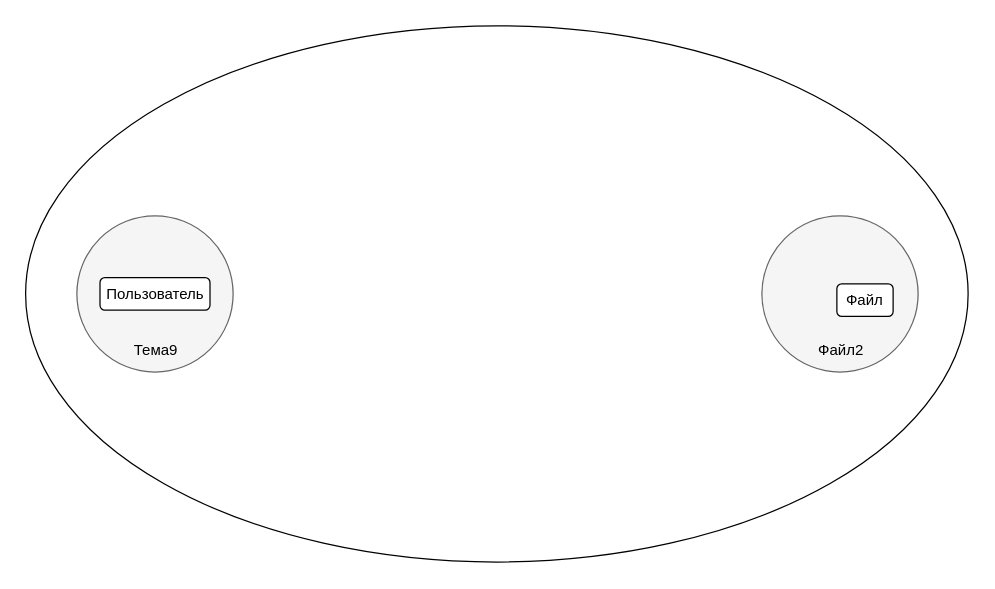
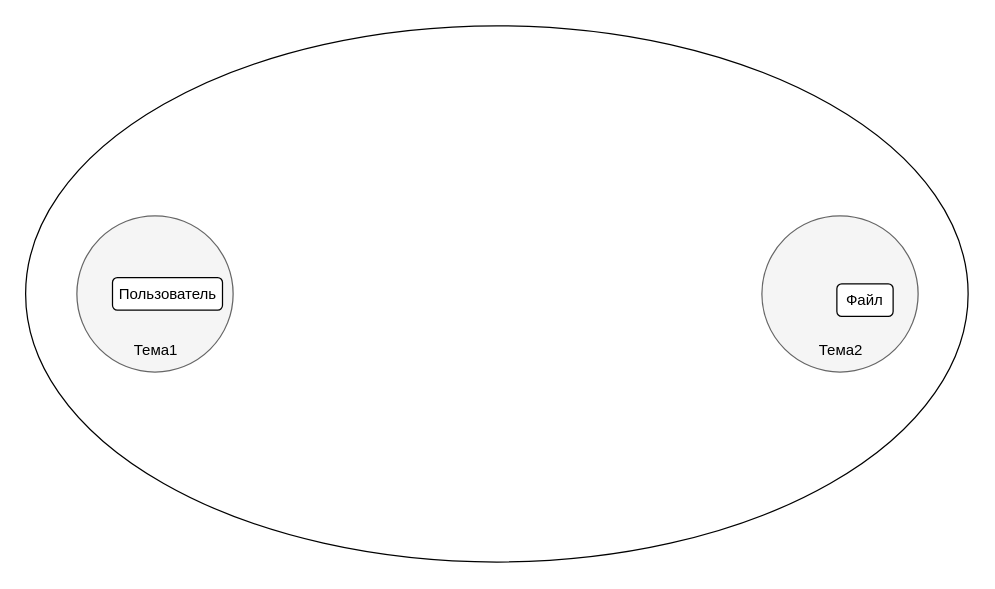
- <mxCell id="5" value="Пользователь" style="rounded=1;whiteSpace=wrap;html=1;" vertex="1" parent="2"><mxGeometry x="59.5" y="201.5" width="88" height="26" as="geometry" /></mxCell>
+ <mxCell id="5" value="Пользователь" style="rounded=1;whiteSpace=wrap;html=1;" vertex="1" parent="2"><mxGeometry x="69.5" y="201.5" width="88" height="26" as="geometry" /></mxCell>
- <mxCell id="4" value="Тема9" style="text;html=1;align=center;verticalAlign=middle;resizable=0;points=[];autosize=1;" vertex="1" parent="2"><mxGeometry x="81" y="251" width="45" height="18" as="geometry" /></mxCell>
+ <mxCell id="4" value="Тема1" style="text;html=1;align=center;verticalAlign=middle;resizable=0;points=[];autosize=1;" vertex="1" parent="2"><mxGeometry x="81" y="251" width="45" height="18" as="geometry" /></mxCell>
- <mxCell id="7" value="Файл2" style="text;html=1;align=center;verticalAlign=middle;resizable=0;points=[];autosize=1;" vertex="1" parent="2"><mxGeometry x="629" y="251" width="45" height="18" as="geometry" /></mxCell>
+ <mxCell id="7" value="Тема2" style="text;html=1;align=center;verticalAlign=middle;resizable=0;points=[];autosize=1;" vertex="1" parent="2"><mxGeometry x="629" y="251" width="45" height="18" as="geometry" /></mxCell>
